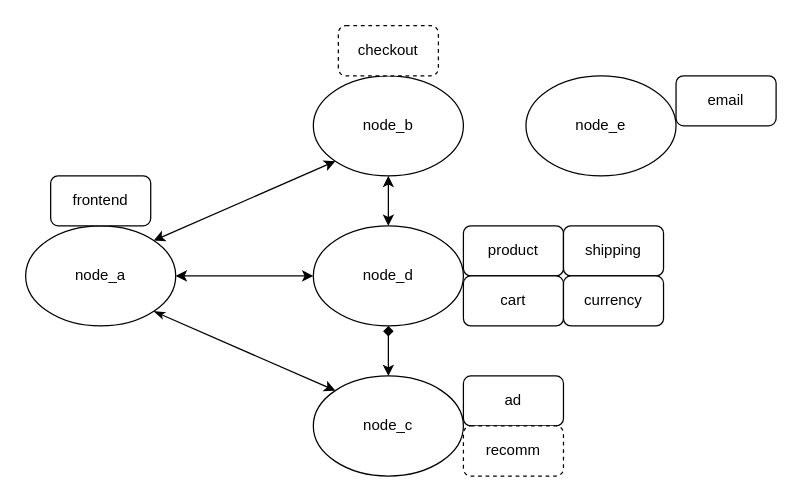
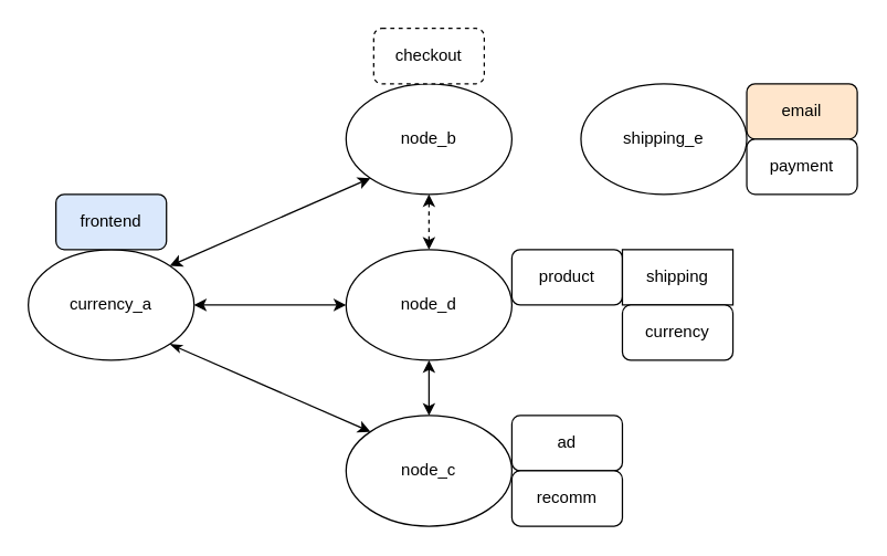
- <mxCell id="18" value="email" style="rounded=1;whiteSpace=wrap;html=1;" vertex="1" parent="1"><mxGeometry x="540" y="60" width="80" height="40" as="geometry" /></mxCell>
+ <mxCell id="18" value="email" style="rounded=1;whiteSpace=wrap;html=1;fillColor=#ffe6cc;" vertex="1" parent="1"><mxGeometry x="540" y="60" width="80" height="40" as="geometry" /></mxCell>
- <mxCell id="20" value="node_e" style="ellipse;whiteSpace=wrap;html=1;" vertex="1" parent="1"><mxGeometry x="420" y="60" width="120" height="80" as="geometry" /></mxCell>
+ <mxCell id="20" value="shipping_e" style="ellipse;whiteSpace=wrap;html=1;" vertex="1" parent="1"><mxGeometry x="420" y="60" width="120" height="80" as="geometry" /></mxCell>
+ <mxCell id="19" value="payment" style="rounded=1;whiteSpace=wrap;html=1;" vertex="1" parent="1"><mxGeometry x="540" y="100" width="80" height="40" as="geometry" /></mxCell>
- <mxCell id="4" style="edgeStyle=orthogonalEdgeStyle;rounded=0;orthogonalLoop=1;jettySize=auto;html=1;startArrow=classic;startFill=1;" edge="1" parent="1" source="5" target="14"><mxGeometry relative="1" as="geometry" /></mxCell>
+ <mxCell id="4" style="edgeStyle=orthogonalEdgeStyle;rounded=0;orthogonalLoop=1;jettySize=auto;html=1;startArrow=classic;startFill=1;dashed=1;" edge="1" parent="1" source="5" target="14"><mxGeometry relative="1" as="geometry" /></mxCell>
- <mxCell id="11" value="frontend" style="rounded=1;whiteSpace=wrap;html=1;" vertex="1" parent="1"><mxGeometry x="40" y="140" width="80" height="40" as="geometry" /></mxCell>
+ <mxCell id="11" value="frontend" style="rounded=1;whiteSpace=wrap;html=1;fillColor=#dae8fc;" vertex="1" parent="1"><mxGeometry x="40" y="140" width="80" height="40" as="geometry" /></mxCell>
- <mxCell id="17" value="shipping" style="rounded=1;whiteSpace=wrap;html=1;" vertex="1" parent="1"><mxGeometry x="450" y="180" width="80" height="40" as="geometry" /></mxCell>
+ <mxCell id="17" value="shipping" style="whiteSpace=wrap;html=1;rounded=0;" vertex="1" parent="1"><mxGeometry x="450" y="180" width="80" height="40" as="geometry" /></mxCell>
- <mxCell id="3" value="node_a" style="ellipse;whiteSpace=wrap;html=1;" vertex="1" parent="1"><mxGeometry x="20" y="180" width="120" height="80" as="geometry" /></mxCell>
+ <mxCell id="3" value="currency_a" style="ellipse;whiteSpace=wrap;html=1;" vertex="1" parent="1"><mxGeometry x="20" y="180" width="120" height="80" as="geometry" /></mxCell>
- <mxCell id="16" value="cart" style="rounded=1;whiteSpace=wrap;html=1;" vertex="1" parent="1"><mxGeometry x="370" y="220" width="80" height="40" as="geometry" /></mxCell>
- <mxCell id="6" style="edgeStyle=orthogonalEdgeStyle;rounded=0;orthogonalLoop=1;jettySize=auto;html=1;startArrow=classic;startFill=1;endArrow=diamond;" edge="1" parent="1" source="7" target="14"><mxGeometry relative="1" as="geometry" /></mxCell>
+ <mxCell id="6" style="edgeStyle=orthogonalEdgeStyle;rounded=0;orthogonalLoop=1;jettySize=auto;html=1;startArrow=classic;startFill=1;" edge="1" parent="1" source="7" target="14"><mxGeometry relative="1" as="geometry" /></mxCell>
- <mxCell id="13" value="recomm" style="rounded=1;whiteSpace=wrap;html=1;dashed=1;" vertex="1" parent="1"><mxGeometry x="370" y="340" width="80" height="40" as="geometry" /></mxCell>
+ <mxCell id="13" value="recomm" style="rounded=1;whiteSpace=wrap;html=1;" vertex="1" parent="1"><mxGeometry x="370" y="340" width="80" height="40" as="geometry" /></mxCell>
